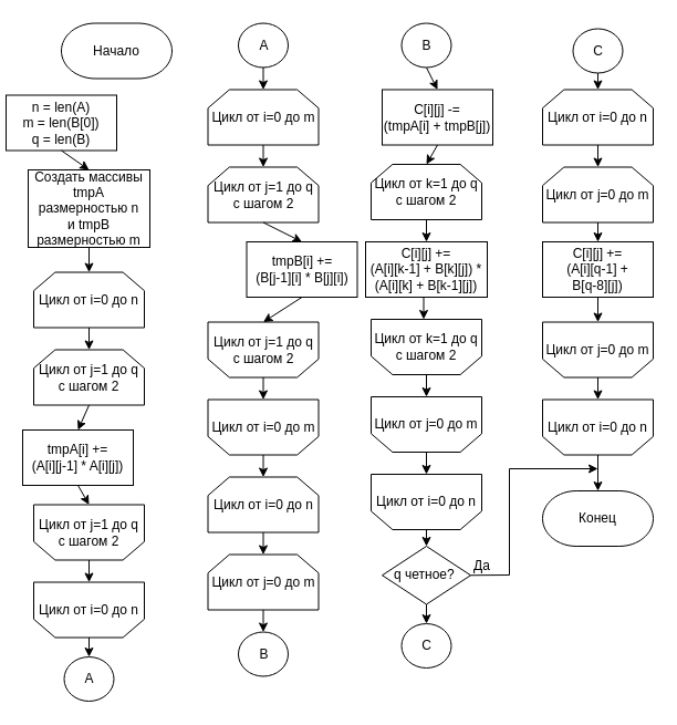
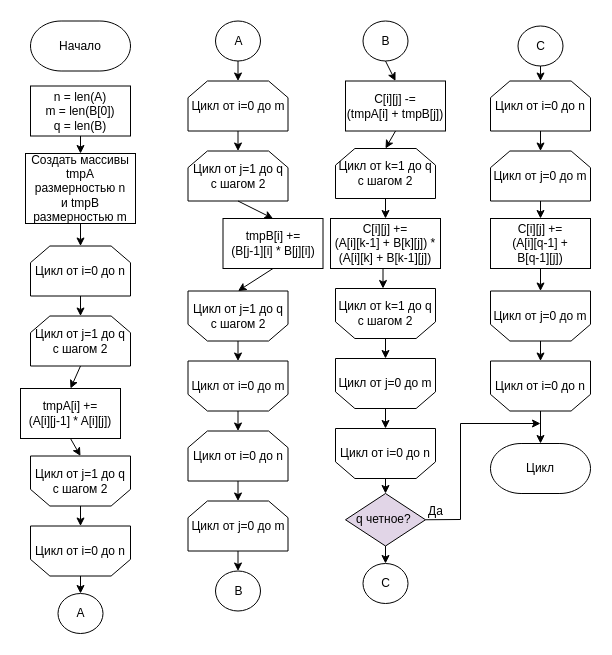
- <mxCell id="2" value="Начало" style="strokeWidth=1;html=1;shape=mxgraph.flowchart.terminator;whiteSpace=wrap;" parent="1" vertex="1"><mxGeometry x="55" y="20.5" width="100" height="50" as="geometry" /></mxCell>
+ <mxCell id="2" value="Начало" style="strokeWidth=1;html=1;shape=mxgraph.flowchart.terminator;whiteSpace=wrap;" parent="1" vertex="1"><mxGeometry x="30" y="20.5" width="100" height="50" as="geometry" /></mxCell>
- <mxCell id="3" value="n = len(A)&lt;br&gt;m = len(B[0])&lt;br&gt;q = len(B)" style="rounded=0;whiteSpace=wrap;html=1;absoluteArcSize=1;arcSize=14;strokeWidth=1;" parent="1" vertex="1"><mxGeometry x="5" y="85.5" width="100" height="50" as="geometry" /></mxCell>
+ <mxCell id="3" value="n = len(A)&lt;br&gt;m = len(B[0])&lt;br&gt;q = len(B)" style="rounded=0;whiteSpace=wrap;html=1;absoluteArcSize=1;arcSize=14;strokeWidth=1;" parent="1" vertex="1"><mxGeometry x="30" y="85.5" width="100" height="50" as="geometry" /></mxCell>
- <mxCell id="58" value="C[i][j] +=&lt;br&gt;(A[i][q-1] + &lt;br&gt;B[q-8][j])" style="rounded=0;whiteSpace=wrap;html=1;absoluteArcSize=1;arcSize=14;strokeWidth=1;" vertex="1" parent="1"><mxGeometry x="490" y="218" width="100" height="50" as="geometry" /></mxCell>
+ <mxCell id="58" value="C[i][j] +=&lt;br&gt;(A[i][q-1] + &lt;br&gt;B[q-1][j])" style="rounded=0;whiteSpace=wrap;html=1;absoluteArcSize=1;arcSize=14;strokeWidth=1;" vertex="1" parent="1"><mxGeometry x="490" y="218" width="100" height="50" as="geometry" /></mxCell>
- <mxCell id="8" value="Конец" style="strokeWidth=1;html=1;shape=mxgraph.flowchart.terminator;whiteSpace=wrap;" parent="1" vertex="1"><mxGeometry x="490" y="443" width="100" height="50" as="geometry" /></mxCell>
+ <mxCell id="8" value="Цикл" style="strokeWidth=1;html=1;shape=mxgraph.flowchart.terminator;whiteSpace=wrap;" parent="1" vertex="1"><mxGeometry x="490" y="443" width="100" height="50" as="geometry" /></mxCell>
- <mxCell id="52" value="q четное?&amp;nbsp;" style="rhombus;whiteSpace=wrap;html=1;" vertex="1" parent="1"><mxGeometry x="345" y="493" width="80" height="52.5" as="geometry" /></mxCell>
+ <mxCell id="52" value="q четное?&amp;nbsp;" style="rhombus;whiteSpace=wrap;html=1;fillColor=#e1d5e7;" vertex="1" parent="1"><mxGeometry x="345" y="493" width="80" height="52.5" as="geometry" /></mxCell>
